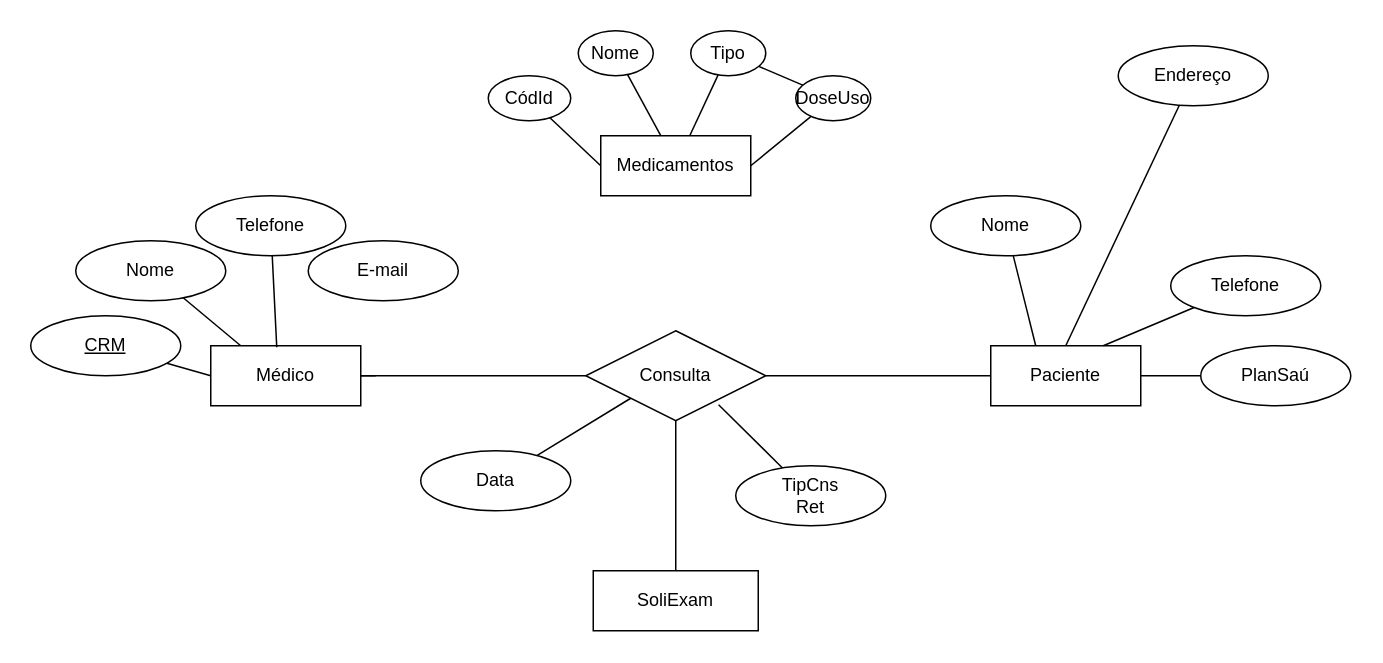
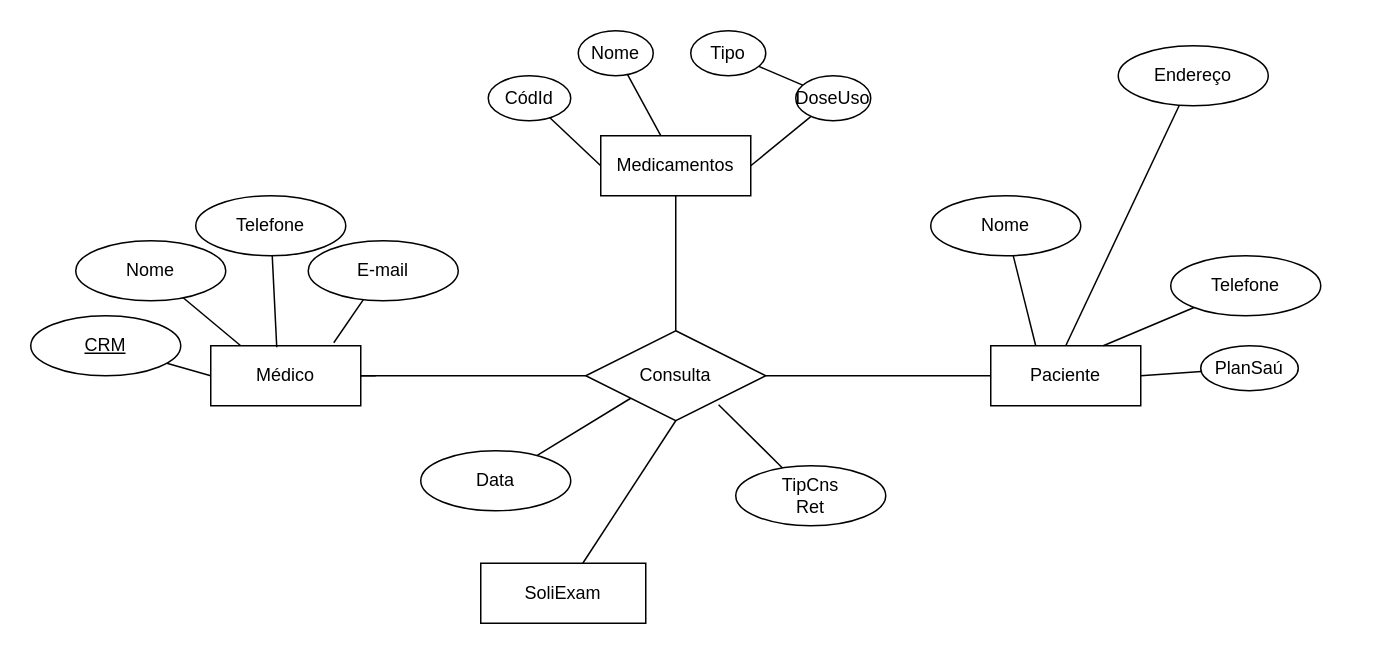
- <mxCell id="35" style="edgeStyle=none;rounded=0;orthogonalLoop=1;jettySize=auto;html=1;fontColor=#000000;endArrow=none;endFill=0;" edge="1" parent="1" source="36" target="29"><mxGeometry relative="1" as="geometry" /></mxCell>
+ <mxCell id="35" style="edgeStyle=none;rounded=0;orthogonalLoop=1;jettySize=auto;html=1;entryX=0.5;entryY=0;entryDx=0;entryDy=0;fontColor=#000000;endArrow=none;endFill=0;" edge="1" parent="1" source="36" target="40"><mxGeometry relative="1" as="geometry" /></mxCell>
+ <mxCell id="10" style="edgeStyle=none;rounded=0;orthogonalLoop=1;jettySize=auto;html=1;entryX=0.82;entryY=-0.05;entryDx=0;entryDy=0;entryPerimeter=0;fontColor=#000000;endArrow=none;endFill=0;" edge="1" parent="1" source="11" target="3"><mxGeometry relative="1" as="geometry" /></mxCell>
- <mxCell id="19" value="PlanSaú" style="ellipse;whiteSpace=wrap;html=1;align=center;fontColor=#000000;strokeColor=default;" vertex="1" parent="1"><mxGeometry x="800" y="230" width="100" height="40" as="geometry" /></mxCell>
+ <mxCell id="19" value="PlanSaú" style="ellipse;whiteSpace=wrap;html=1;align=center;fontColor=#000000;strokeColor=default;" vertex="1" parent="1"><mxGeometry x="800" y="230" width="65" height="30" as="geometry" /></mxCell>
- <mxCell id="34" value="SoliExam" style="whiteSpace=wrap;html=1;align=center;fontColor=#000000;strokeColor=default;" vertex="1" parent="1"><mxGeometry x="395" y="380" width="110" height="40" as="geometry" /></mxCell>
+ <mxCell id="34" value="SoliExam" style="whiteSpace=wrap;html=1;align=center;fontColor=#000000;strokeColor=default;" vertex="1" parent="1"><mxGeometry x="320" y="375" width="110" height="40" as="geometry" /></mxCell>
